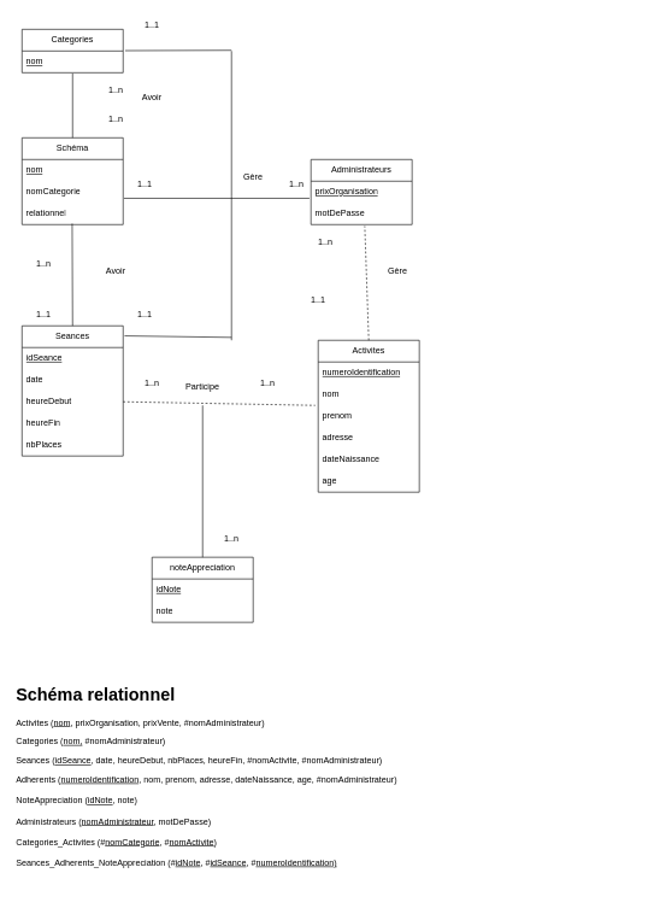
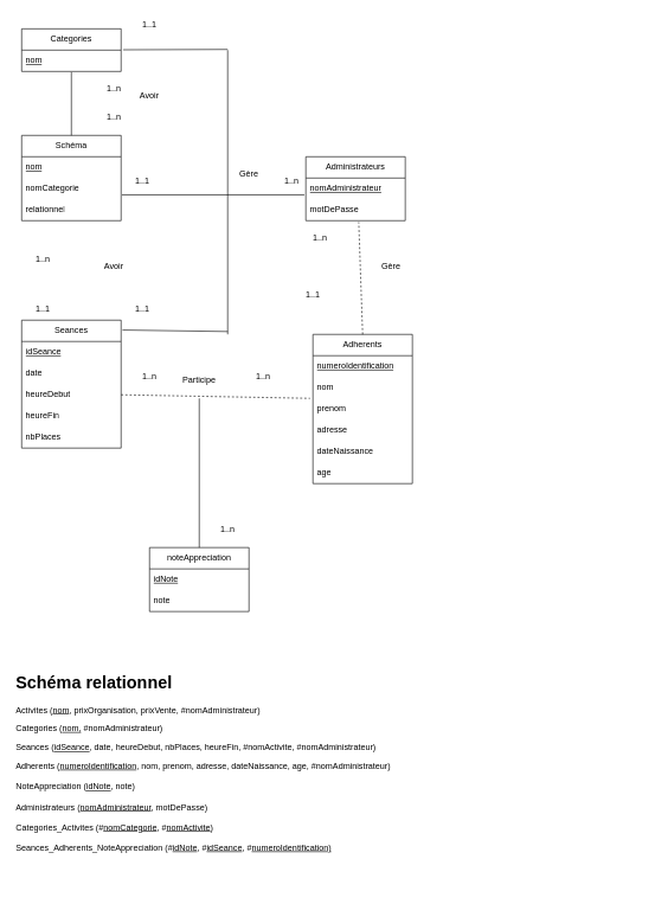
- <mxCell id="10" value="&lt;u&gt;prixOrganisation&lt;/u&gt;" style="text;strokeColor=none;fillColor=none;align=left;verticalAlign=middle;spacingLeft=4;spacingRight=4;overflow=hidden;points=[[0,0.5],[1,0.5]];portConstraint=eastwest;rotatable=0;whiteSpace=wrap;html=1;" vertex="1" parent="9"><mxGeometry y="30" width="140" height="30" as="geometry" /></mxCell>
+ <mxCell id="10" value="&lt;u&gt;nomAdministrateur&lt;/u&gt;" style="text;strokeColor=none;fillColor=none;align=left;verticalAlign=middle;spacingLeft=4;spacingRight=4;overflow=hidden;points=[[0,0.5],[1,0.5]];portConstraint=eastwest;rotatable=0;whiteSpace=wrap;html=1;" vertex="1" parent="9"><mxGeometry y="30" width="140" height="30" as="geometry" /></mxCell>
- <mxCell id="27" value="" style="endArrow=none;html=1;rounded=0;entryX=0.496;entryY=0.956;entryDx=0;entryDy=0;entryPerimeter=0;exitX=0.5;exitY=0;exitDx=0;exitDy=0;" edge="1" parent="1" source="16" target="15"><mxGeometry width="50" height="50" relative="1" as="geometry"><mxPoint x="70" y="390" as="sourcePoint" /><mxPoint x="120" y="340" as="targetPoint" /></mxGeometry></mxCell>
- <mxCell id="2" value="Activites" style="swimlane;fontStyle=0;childLayout=stackLayout;horizontal=1;startSize=30;horizontalStack=0;resizeParent=1;resizeParentMax=0;resizeLast=0;collapsible=1;marginBottom=0;whiteSpace=wrap;html=1;" vertex="1" parent="1"><mxGeometry x="440" y="470" width="140" height="210" as="geometry" /></mxCell>
+ <mxCell id="2" value="Adherents" style="swimlane;fontStyle=0;childLayout=stackLayout;horizontal=1;startSize=30;horizontalStack=0;resizeParent=1;resizeParentMax=0;resizeLast=0;collapsible=1;marginBottom=0;whiteSpace=wrap;html=1;" vertex="1" parent="1"><mxGeometry x="440" y="470" width="140" height="210" as="geometry" /></mxCell>
